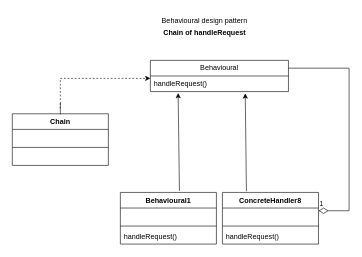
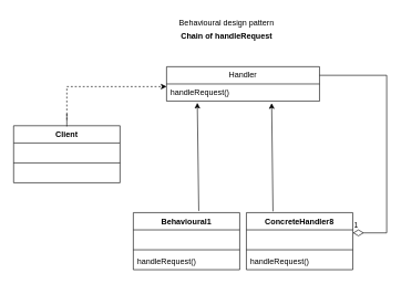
- <mxCell id="6" value="Behavioural" style="swimlane;fontStyle=0;childLayout=stackLayout;horizontal=1;startSize=26;fillColor=none;horizontalStack=0;resizeParent=1;resizeParentMax=0;resizeLast=0;collapsible=1;marginBottom=0;whiteSpace=wrap;html=1;" vertex="1" parent="1"><mxGeometry x="250" y="100" width="230" height="52" as="geometry" /></mxCell>
+ <mxCell id="6" value="Handler" style="swimlane;fontStyle=0;childLayout=stackLayout;horizontal=1;startSize=26;fillColor=none;horizontalStack=0;resizeParent=1;resizeParentMax=0;resizeLast=0;collapsible=1;marginBottom=0;whiteSpace=wrap;html=1;" vertex="1" parent="1"><mxGeometry x="250" y="100" width="230" height="52" as="geometry" /></mxCell>
- <mxCell id="2" value="Chain" style="swimlane;fontStyle=1;align=center;verticalAlign=top;childLayout=stackLayout;horizontal=1;startSize=26;horizontalStack=0;resizeParent=1;resizeParentMax=0;resizeLast=0;collapsible=1;marginBottom=0;whiteSpace=wrap;html=1;" vertex="1" parent="1"><mxGeometry x="20" y="189" width="160" height="86" as="geometry" /></mxCell>
+ <mxCell id="2" value="Client" style="swimlane;fontStyle=1;align=center;verticalAlign=top;childLayout=stackLayout;horizontal=1;startSize=26;horizontalStack=0;resizeParent=1;resizeParentMax=0;resizeLast=0;collapsible=1;marginBottom=0;whiteSpace=wrap;html=1;" vertex="1" parent="1"><mxGeometry x="20" y="189" width="160" height="86" as="geometry" /></mxCell>
